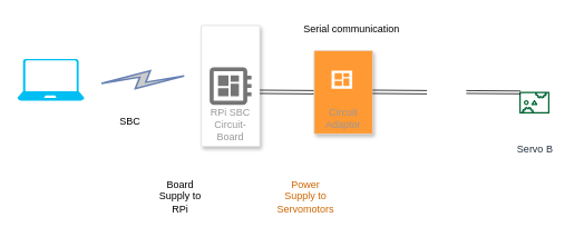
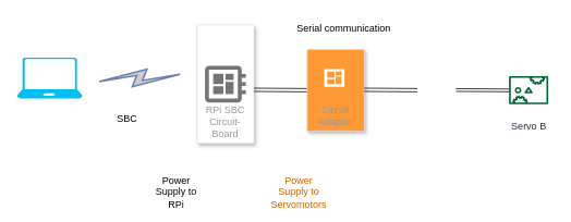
- <mxCell id="3" value="Servo B" style="sketch=0;outlineConnect=0;fontColor=#232F3E;gradientColor=none;strokeColor=#006633;fillColor=#ffffff;dashed=0;verticalLabelPosition=bottom;verticalAlign=top;align=center;html=1;fontSize=12;fontStyle=0;aspect=fixed;shape=mxgraph.aws4.resourceIcon;resIcon=mxgraph.aws4.servo;" vertex="1" parent="2"><mxGeometry x="596" y="60" width="45" height="85" as="geometry" /></mxCell>
+ <mxCell id="3" value="Servo B" style="sketch=0;outlineConnect=0;fontColor=#232F3E;gradientColor=none;strokeColor=#006633;fillColor=#ffffff;dashed=0;verticalLabelPosition=bottom;verticalAlign=top;align=center;html=1;fontSize=12;fontStyle=0;aspect=fixed;shape=mxgraph.aws4.resourceIcon;resIcon=mxgraph.aws4.servo;" vertex="1" parent="2"><mxGeometry x="596" y="60" width="60" height="60" as="geometry" /></mxCell>
- <mxCell id="13" value="Board Supply to RPi" style="text;html=1;align=center;verticalAlign=middle;whiteSpace=wrap;rounded=0;" vertex="1" parent="2"><mxGeometry x="165" y="200" width="60" height="30" as="geometry" /></mxCell>
+ <mxCell id="13" value="Power Supply to RPi" style="text;html=1;align=center;verticalAlign=middle;whiteSpace=wrap;rounded=0;" vertex="1" parent="2"><mxGeometry x="165" y="200" width="60" height="30" as="geometry" /></mxCell>
